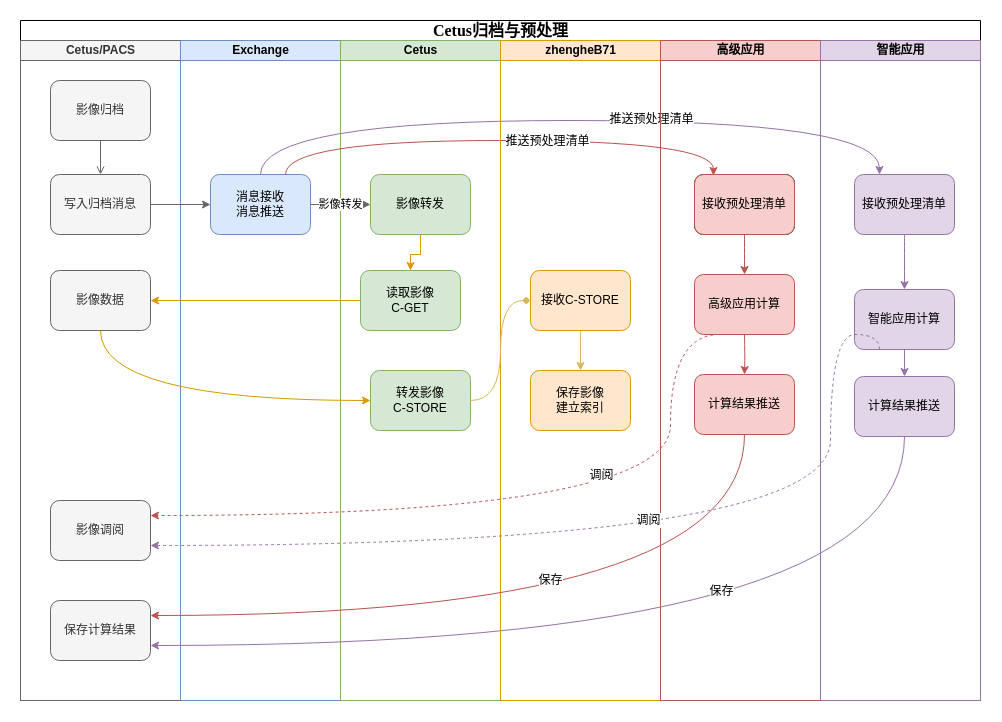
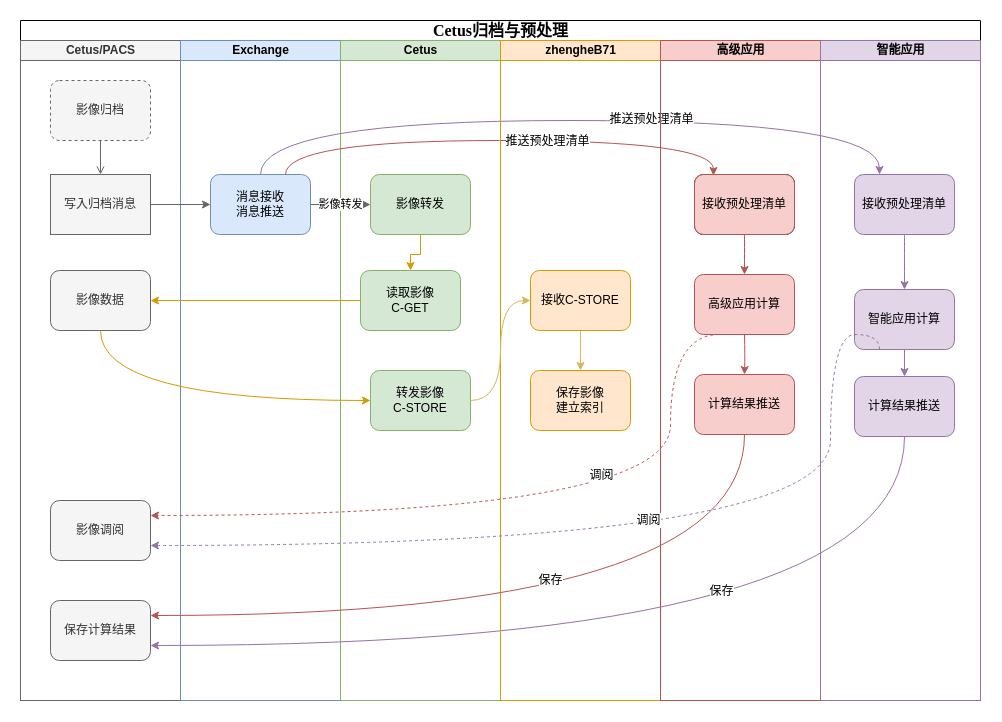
- <mxCell id="6" value="影像归档" style="rounded=1;whiteSpace=wrap;html=1;shadow=0;labelBackgroundColor=none;strokeWidth=1;fontFamily=Helvetica;fontSize=12;align=center;fillColor=#f5f5f5;strokeColor=#666666;fontColor=#333333;" parent="3" vertex="1"><mxGeometry x="30" y="40" width="100" height="60" as="geometry" /></mxCell>
+ <mxCell id="6" value="影像归档" style="rounded=1;whiteSpace=wrap;html=1;shadow=0;labelBackgroundColor=none;strokeWidth=1;fontFamily=Helvetica;fontSize=12;align=center;fillColor=#f5f5f5;strokeColor=#666666;fontColor=#333333;dashed=1;" parent="3" vertex="1"><mxGeometry x="30" y="40" width="100" height="60" as="geometry" /></mxCell>
- <mxCell id="4" value="写入归档消息" style="rounded=1;whiteSpace=wrap;html=1;shadow=0;labelBackgroundColor=none;strokeWidth=1;fontFamily=Helvetica;fontSize=12;align=center;fillColor=#f5f5f5;strokeColor=#666666;fontColor=#333333;" parent="3" vertex="1"><mxGeometry x="30" y="134" width="100" height="60" as="geometry" /></mxCell>
+ <mxCell id="4" value="写入归档消息" style="whiteSpace=wrap;html=1;shadow=0;labelBackgroundColor=none;strokeWidth=1;fontFamily=Helvetica;fontSize=12;align=center;fillColor=#f5f5f5;strokeColor=#666666;fontColor=#333333;rounded=0;" parent="3" vertex="1"><mxGeometry x="30" y="134" width="100" height="60" as="geometry" /></mxCell>
- <mxCell id="43" style="edgeStyle=orthogonalEdgeStyle;rounded=0;orthogonalLoop=1;jettySize=auto;html=1;exitX=1;exitY=0.5;exitDx=0;exitDy=0;curved=1;entryX=0;entryY=0.5;entryDx=0;entryDy=0;fillColor=#fff2cc;strokeColor=#d6b656;endArrow=diamond;" parent="2" source="16" target="26" edge="1"><mxGeometry relative="1" as="geometry" /></mxCell>
+ <mxCell id="43" style="edgeStyle=orthogonalEdgeStyle;rounded=0;orthogonalLoop=1;jettySize=auto;html=1;exitX=1;exitY=0.5;exitDx=0;exitDy=0;curved=1;entryX=0;entryY=0.5;entryDx=0;entryDy=0;fillColor=#fff2cc;strokeColor=#d6b656;" parent="2" source="16" target="26" edge="1"><mxGeometry relative="1" as="geometry" /></mxCell>
